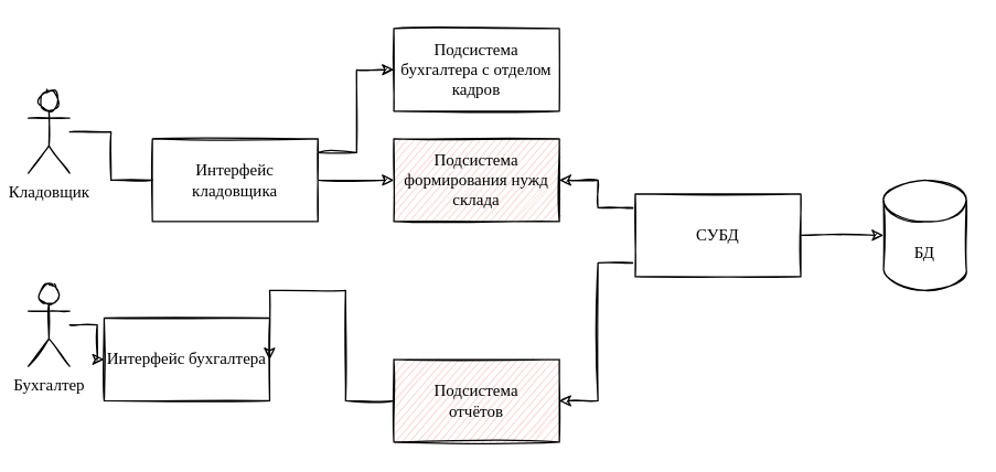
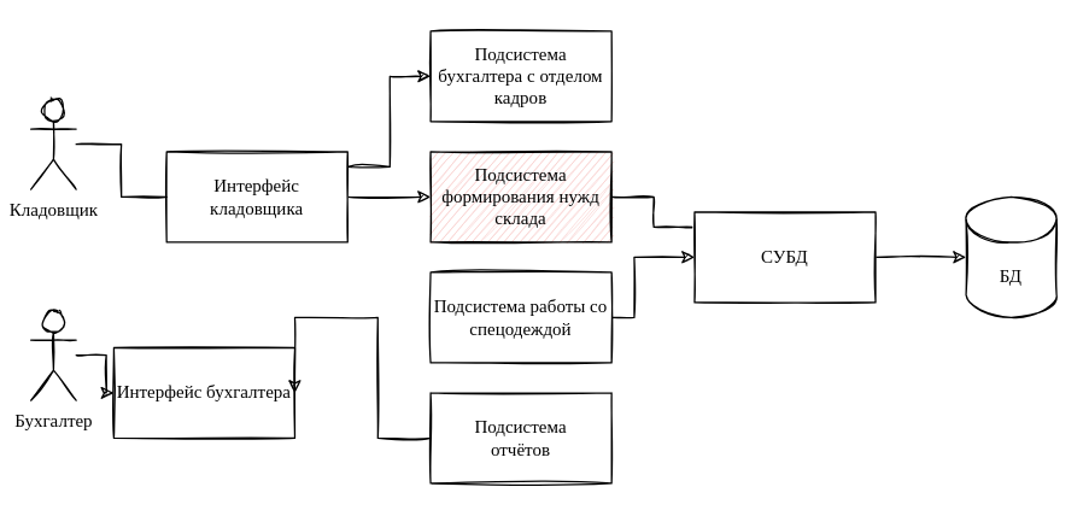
- <mxCell id="6" style="edgeStyle=orthogonalEdgeStyle;rounded=0;orthogonalLoop=1;jettySize=auto;html=1;entryX=1;entryY=0.5;entryDx=0;entryDy=0;fontFamily=Gunny Rewritten;sketch=1;" edge="1" parent="1" source="8" target="19"><mxGeometry relative="1" as="geometry"><Array as="points"><mxPoint x="433" y="150" /><mxPoint x="433" y="130" /></Array></mxGeometry></mxCell>
+ <mxCell id="6" style="edgeStyle=orthogonalEdgeStyle;rounded=0;orthogonalLoop=1;jettySize=auto;html=1;entryX=1;entryY=0.5;entryDx=0;entryDy=0;fontFamily=Gunny Rewritten;sketch=1;endArrow=none;" edge="1" parent="1" source="8" target="19"><mxGeometry relative="1" as="geometry"><Array as="points"><mxPoint x="433" y="150" /><mxPoint x="433" y="130" /></Array></mxGeometry></mxCell>
+ <mxCell id="17" style="edgeStyle=orthogonalEdgeStyle;rounded=0;orthogonalLoop=1;jettySize=auto;html=1;entryX=0;entryY=0.5;entryDx=0;entryDy=0;fontFamily=Gunny Rewritten;sketch=1;" edge="1" parent="1" source="18" target="8"><mxGeometry relative="1" as="geometry"><Array as="points"><mxPoint x="420" y="210" /><mxPoint x="420" y="170" /></Array></mxGeometry></mxCell>
+ <mxCell id="18" value="Подсистема работы со спецодеждой" style="rounded=0;whiteSpace=wrap;html=1;fontFamily=Gunny Rewritten;comic=0;sketch=1;" vertex="1" parent="1"><mxGeometry x="285" y="180" width="120" height="60" as="geometry" /></mxCell>
- <mxCell id="5" value="" style="edgeStyle=orthogonalEdgeStyle;rounded=0;orthogonalLoop=1;jettySize=auto;html=1;fontFamily=Gunny Rewritten;entryX=1;entryY=0.5;entryDx=0;entryDy=0;sketch=1;" edge="1" parent="1" source="8" target="12"><mxGeometry relative="1" as="geometry"><Array as="points"><mxPoint x="433" y="190" /><mxPoint x="433" y="290" /></Array></mxGeometry></mxCell>
- <mxCell id="12" value="Подсистема &lt;br&gt;отчётов" style="rounded=0;whiteSpace=wrap;html=1;fontFamily=Gunny Rewritten;comic=0;sketch=1;fillColor=#f8cecc;" vertex="1" parent="1"><mxGeometry x="285" y="260" width="120" height="60" as="geometry" /></mxCell>
+ <mxCell id="12" value="Подсистема &lt;br&gt;отчётов" style="rounded=0;whiteSpace=wrap;html=1;fontFamily=Gunny Rewritten;comic=0;sketch=1;" vertex="1" parent="1"><mxGeometry x="285" y="260" width="120" height="60" as="geometry" /></mxCell>
